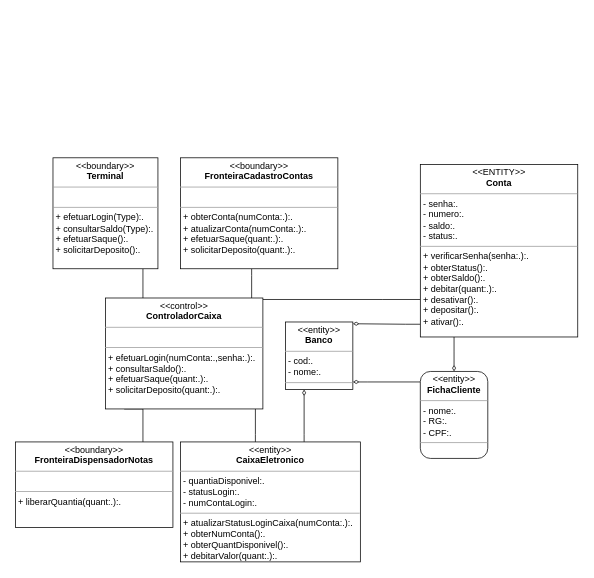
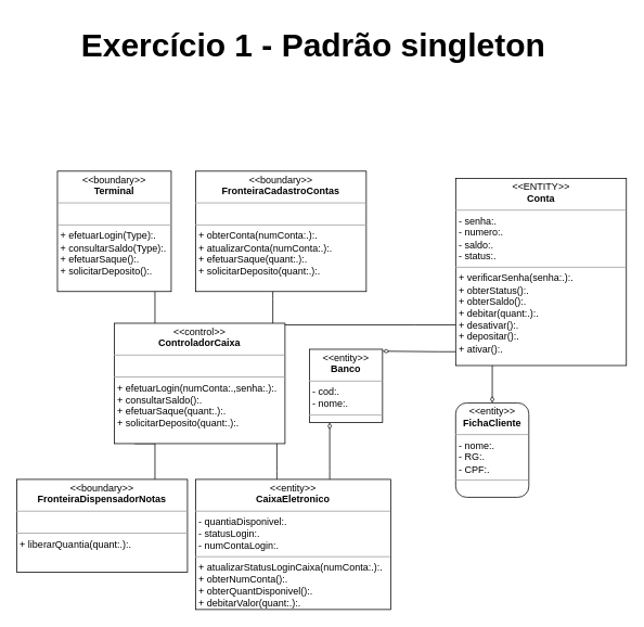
+ <mxCell id="19" value="Exercício 1 - Padrão singleton" style="text;align=center;fontStyle=1;verticalAlign=middle;spacingLeft=3;spacingRight=3;strokeColor=none;rotatable=0;points=[[0,0.5],[1,0.5]];portConstraint=eastwest;fontSize=40;labelBorderColor=none;strokeWidth=0;" vertex="1" parent="1"><mxGeometry x="90" y="20" width="590" height="60" as="geometry" /></mxCell>
- <mxCell id="17" value="" style="edgeStyle=orthogonalEdgeStyle;rounded=0;jumpSize=6;orthogonalLoop=1;jettySize=auto;html=1;startArrow=none;startFill=0;endArrow=diamondThin;endFill=0;startSize=0;sourcePerimeterSpacing=0;strokeWidth=1;" parent="1" source="18" target="13" edge="1"><mxGeometry relative="1" as="geometry"><Array as="points"><mxPoint x="490" y="509" /><mxPoint x="490" y="509" /></Array></mxGeometry></mxCell>
